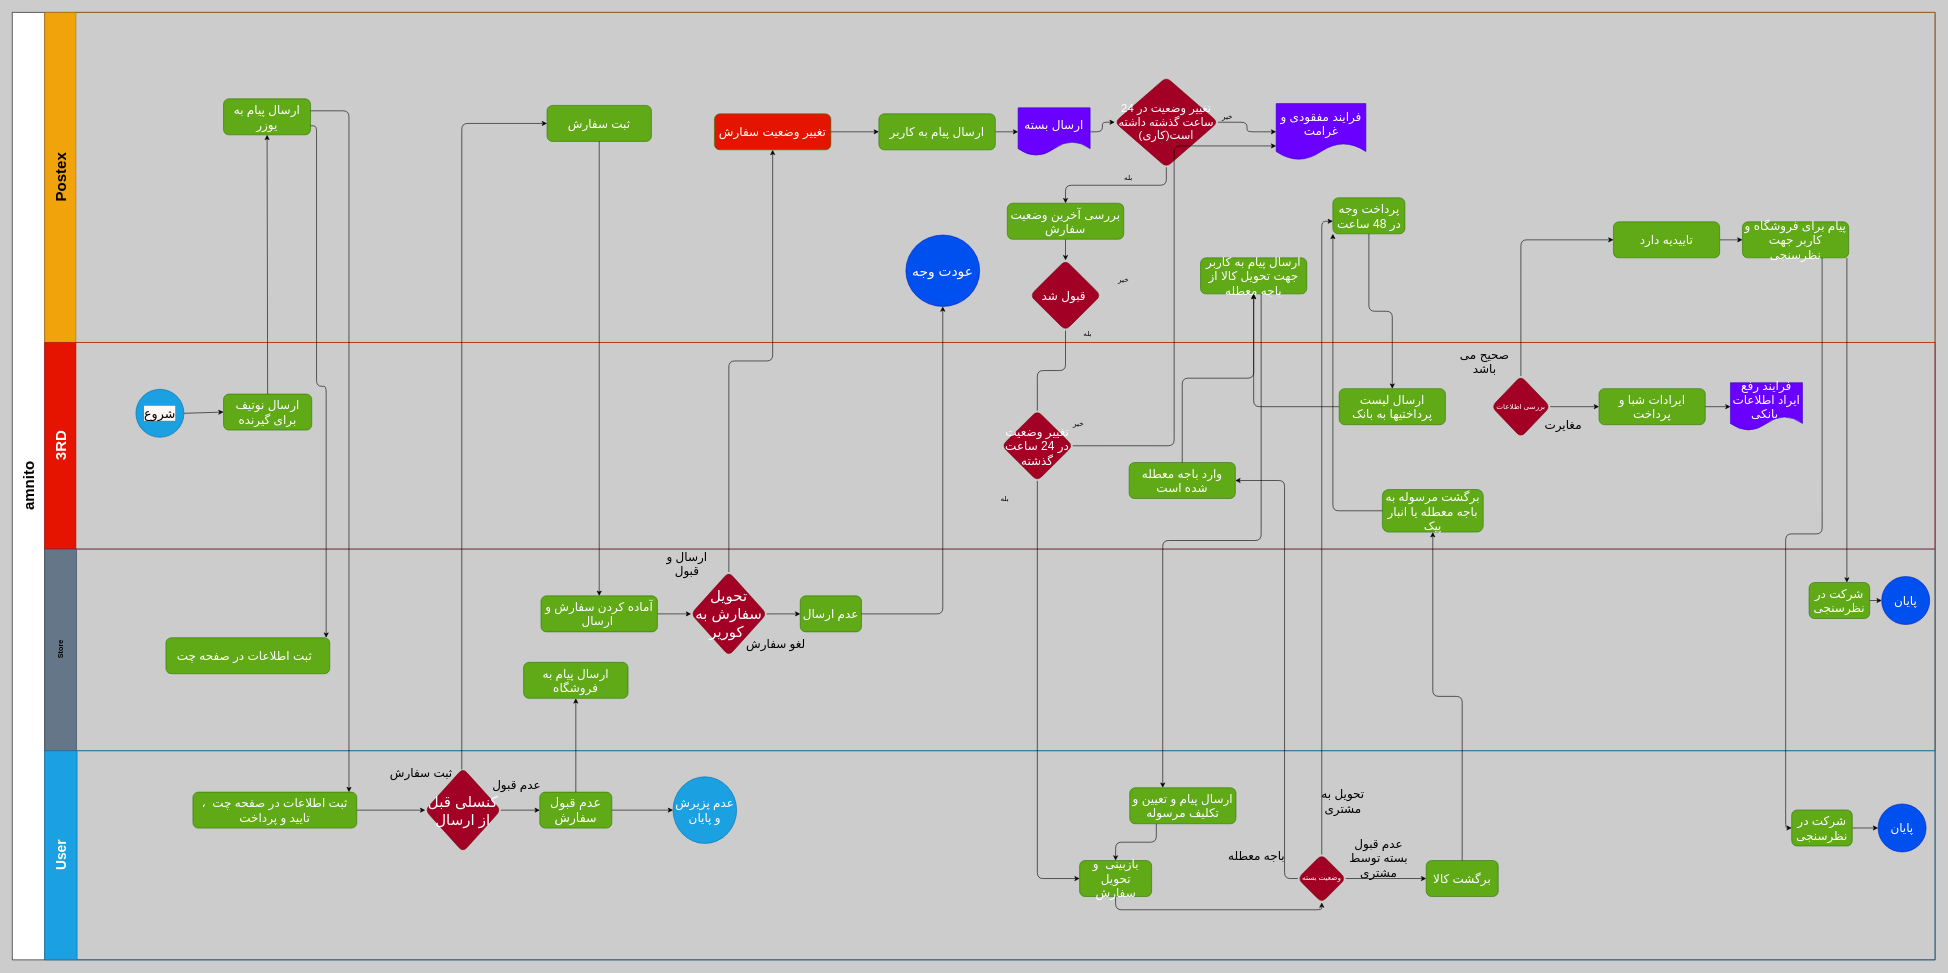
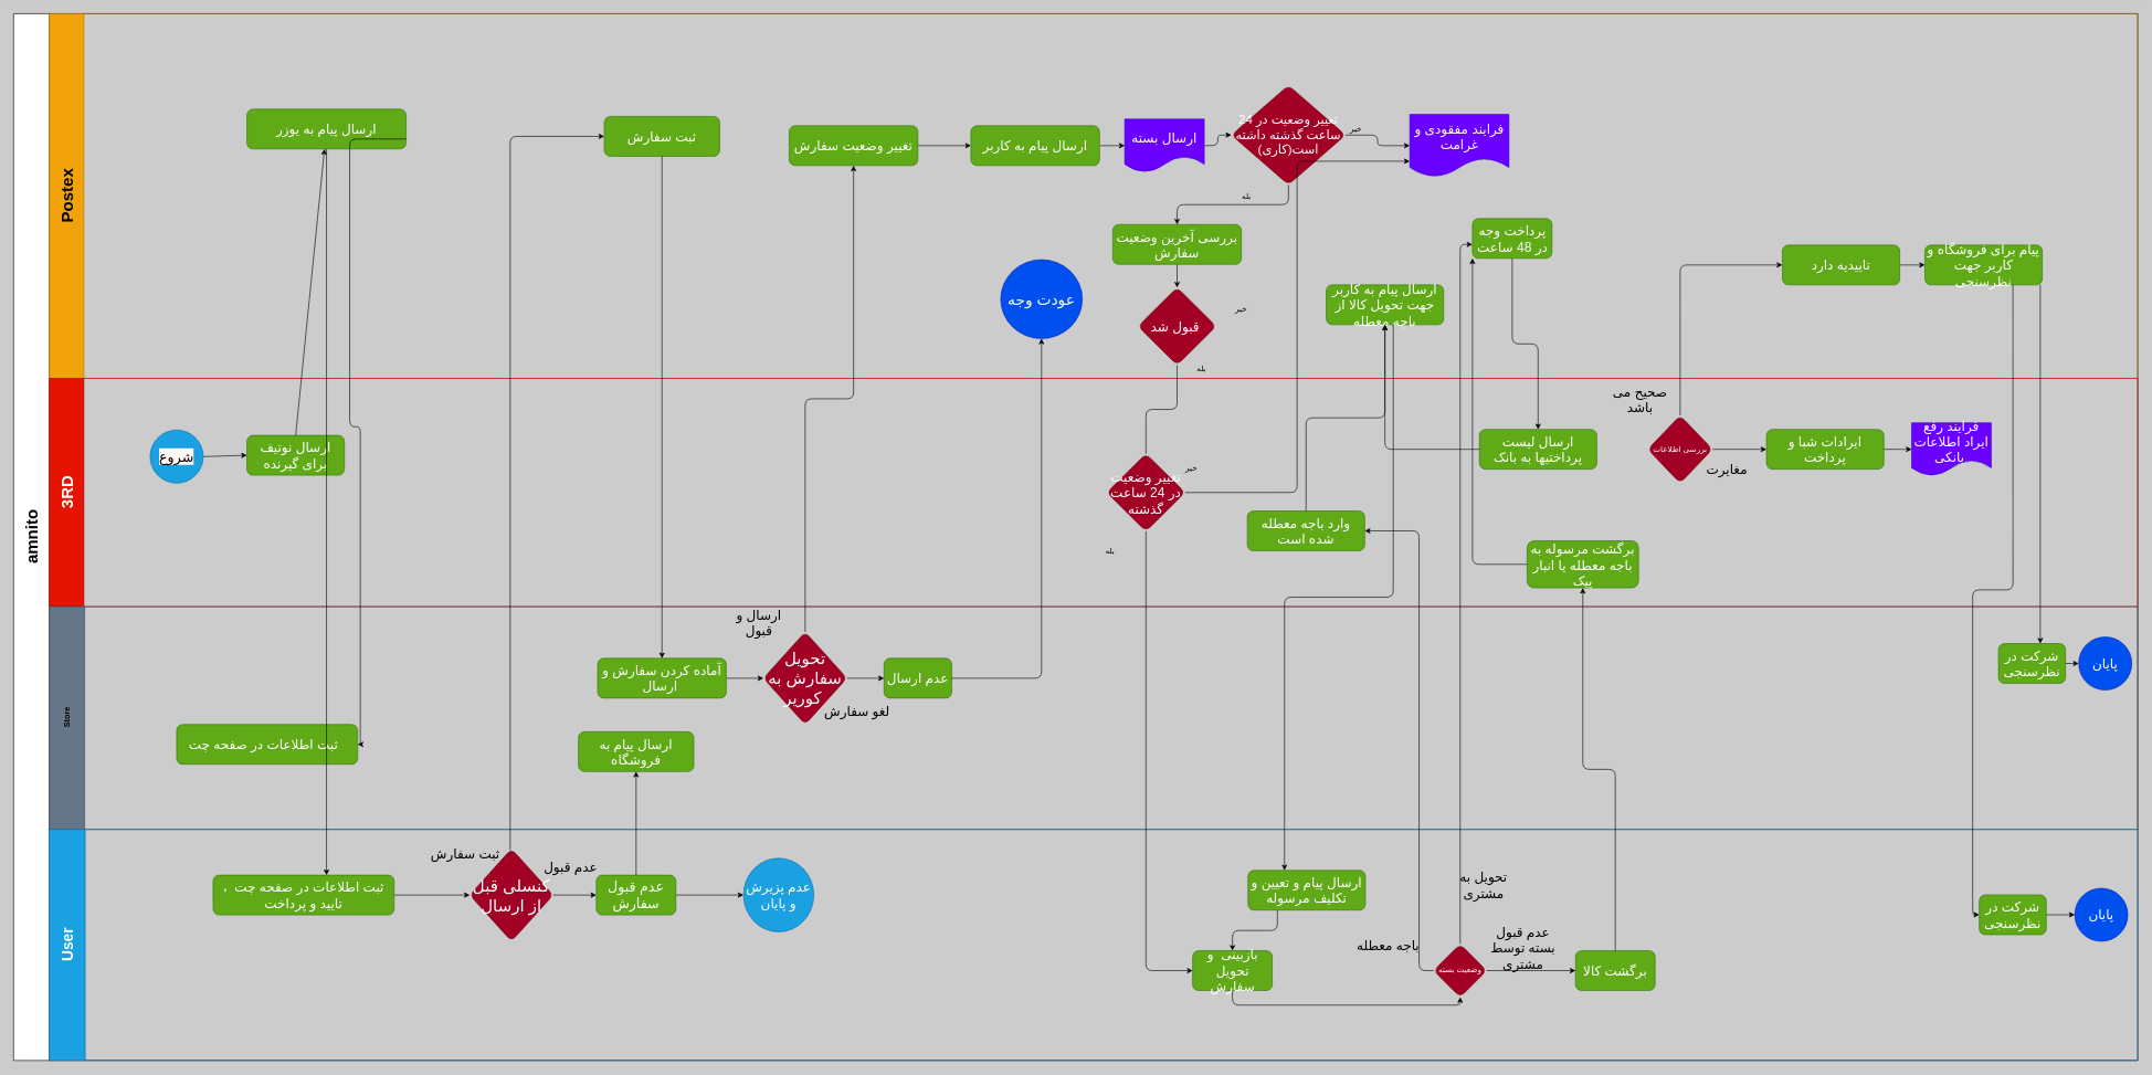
- <mxCell id="4" value="&lt;font style=&quot;font-size: 20px;&quot;&gt;ارسال پیام به یوزر&lt;/font&gt;" style="rounded=1;whiteSpace=wrap;html=1;fillColor=#60a917;fontColor=#ffffff;strokeColor=#2D7600;" parent="3" vertex="1"><mxGeometry x="298" y="144" width="145" height="60" as="geometry" /></mxCell>
+ <mxCell id="4" value="&lt;font style=&quot;font-size: 20px;&quot;&gt;ارسال پیام به یوزر&lt;/font&gt;" style="rounded=1;whiteSpace=wrap;html=1;fillColor=#60a917;fontColor=#ffffff;strokeColor=#2D7600;" parent="3" vertex="1"><mxGeometry x="298" y="144" width="240" height="60" as="geometry" /></mxCell>
- <mxCell id="7" value="&lt;font style=&quot;font-size: 20px;&quot;&gt;تغییر وضعیت سفارش&lt;/font&gt;" style="whiteSpace=wrap;html=1;fillColor=#e51400;strokeColor=#2D7600;fontColor=#ffffff;rounded=1;" parent="3" vertex="1"><mxGeometry x="1116" y="169" width="194" height="60" as="geometry" /></mxCell>
+ <mxCell id="7" value="&lt;font style=&quot;font-size: 20px;&quot;&gt;تغییر وضعیت سفارش&lt;/font&gt;" style="whiteSpace=wrap;html=1;fillColor=#60a917;strokeColor=#2D7600;fontColor=#ffffff;rounded=1;" parent="3" vertex="1"><mxGeometry x="1116" y="169" width="194" height="60" as="geometry" /></mxCell>
- <mxCell id="59" value="&lt;font style=&quot;font-size: 20px;&quot;&gt;ثبت اطلاعات در صفحه چت&amp;nbsp;&amp;nbsp;&lt;/font&gt;" style="rounded=1;whiteSpace=wrap;html=1;fillColor=#60a917;fontColor=#ffffff;strokeColor=#2D7600;" vertex="1" parent="47"><mxGeometry x="202" y="147.75" width="273" height="60" as="geometry" /></mxCell>
+ <mxCell id="59" value="&lt;font style=&quot;font-size: 20px;&quot;&gt;ثبت اطلاعات در صفحه چت&amp;nbsp;&amp;nbsp;&lt;/font&gt;" style="rounded=1;whiteSpace=wrap;html=1;fillColor=#60a917;fontColor=#ffffff;strokeColor=#2D7600;" vertex="1" parent="47"><mxGeometry x="192" y="177.75" width="273" height="60" as="geometry" /></mxCell>
